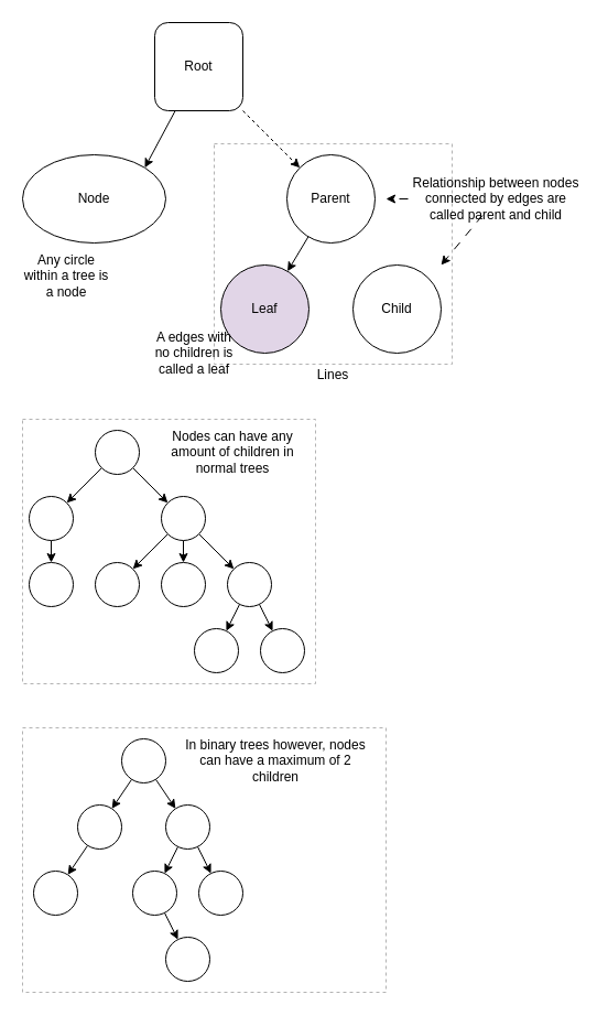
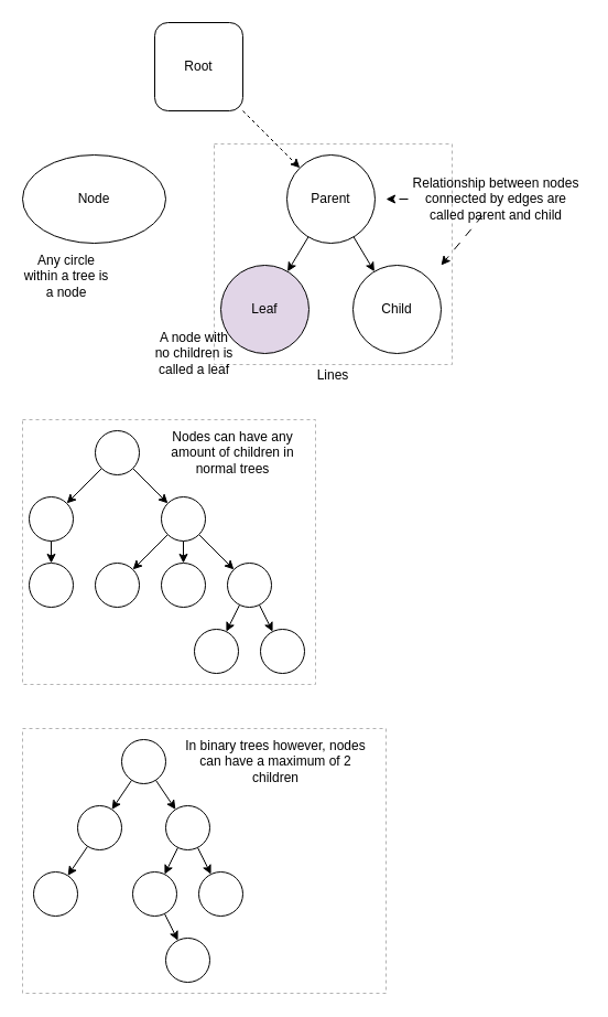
- <mxCell id="4" style="edgeStyle=none;html=1;entryX=1;entryY=0;entryDx=0;entryDy=0;" parent="1" source="6" target="7" edge="1"><mxGeometry relative="1" as="geometry" /></mxCell>
+ <mxCell id="9" style="edgeStyle=none;html=1;" parent="1" source="10" target="12" edge="1"><mxGeometry relative="1" as="geometry" /></mxCell>
- <mxCell id="51" value="A edges with no children is called a leaf" style="text;html=1;strokeColor=none;fillColor=none;align=center;verticalAlign=middle;whiteSpace=wrap;rounded=0;dashed=1;" vertex="1" parent="1"><mxGeometry x="136" y="300" width="80" height="40" as="geometry" /></mxCell>
+ <mxCell id="51" value="A node with no children is called a leaf" style="text;html=1;strokeColor=none;fillColor=none;align=center;verticalAlign=middle;whiteSpace=wrap;rounded=0;dashed=1;" vertex="1" parent="1"><mxGeometry x="136" y="300" width="80" height="40" as="geometry" /></mxCell>
